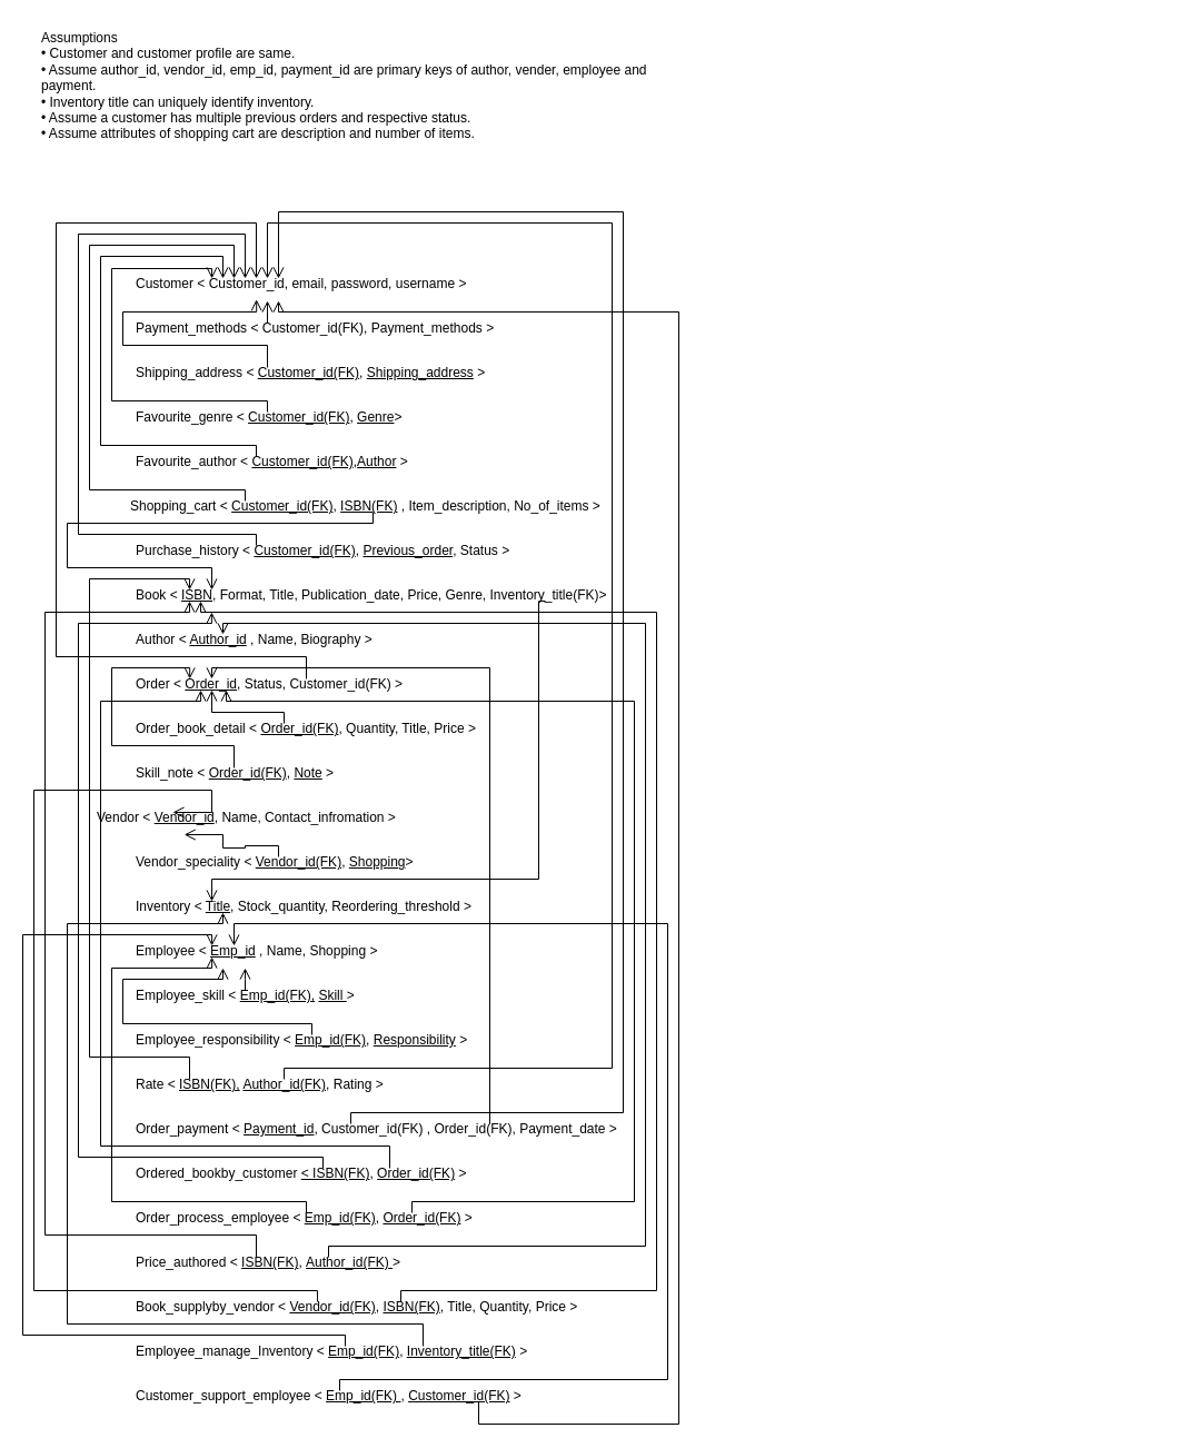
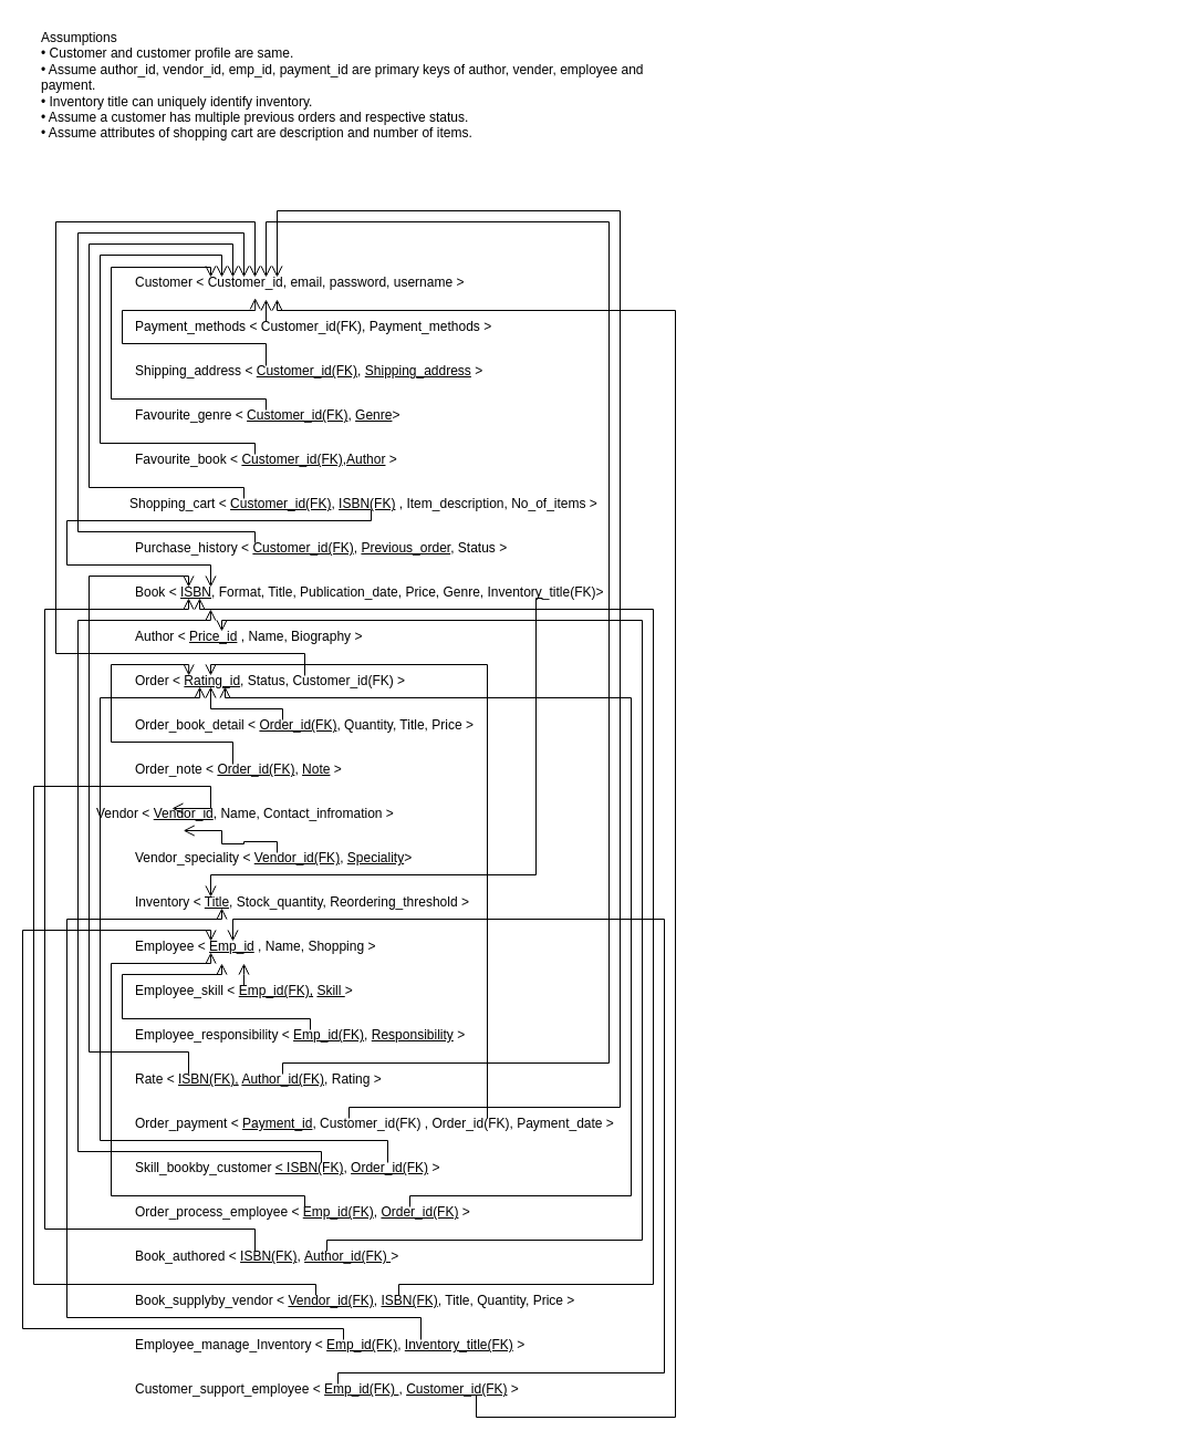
- <mxCell id="13" value="&lt;p style=&quot;&quot; class=&quot;MsoNormal&quot;&gt;Favourite_author &amp;lt; &lt;u&gt;Customer_id(FK)&lt;/u&gt;,&lt;u style=&quot;background-color: initial;&quot;&gt;Author&lt;/u&gt;&lt;span style=&quot;background-color: initial;&quot;&gt; &amp;gt;&lt;/span&gt;&lt;br&gt;&lt;/p&gt;" style="text;html=1;strokeColor=none;fillColor=none;align=left;verticalAlign=middle;whiteSpace=wrap;rounded=1;" parent="1" vertex="1"><mxGeometry x="120" y="400" width="320" height="30" as="geometry" /></mxCell>
+ <mxCell id="13" value="&lt;p style=&quot;&quot; class=&quot;MsoNormal&quot;&gt;Favourite_book &amp;lt; &lt;u&gt;Customer_id(FK)&lt;/u&gt;,&lt;u style=&quot;background-color: initial;&quot;&gt;Author&lt;/u&gt;&lt;span style=&quot;background-color: initial;&quot;&gt; &amp;gt;&lt;/span&gt;&lt;br&gt;&lt;/p&gt;" style="text;html=1;strokeColor=none;fillColor=none;align=left;verticalAlign=middle;whiteSpace=wrap;rounded=1;" parent="1" vertex="1"><mxGeometry x="120" y="400" width="320" height="30" as="geometry" /></mxCell>
- <mxCell id="9" value="&lt;p style=&quot;text-align:justify&quot; class=&quot;MsoNormal&quot;&gt;Author &amp;lt; &lt;u&gt;Author_id&lt;/u&gt; , Name, Biography &amp;gt;&amp;nbsp;&lt;/p&gt;" style="text;html=1;strokeColor=none;fillColor=none;align=left;verticalAlign=middle;whiteSpace=wrap;rounded=1;" parent="1" vertex="1"><mxGeometry x="120" y="560" width="340" height="30" as="geometry" /></mxCell>
+ <mxCell id="9" value="&lt;p style=&quot;text-align:justify&quot; class=&quot;MsoNormal&quot;&gt;Author &amp;lt; &lt;u&gt;Price_id&lt;/u&gt; , Name, Biography &amp;gt;&amp;nbsp;&lt;/p&gt;" style="text;html=1;strokeColor=none;fillColor=none;align=left;verticalAlign=middle;whiteSpace=wrap;rounded=1;" parent="1" vertex="1"><mxGeometry x="120" y="560" width="340" height="30" as="geometry" /></mxCell>
- <mxCell id="8" value="&lt;p style=&quot;&quot; class=&quot;MsoNormal&quot;&gt;Order &amp;lt; &lt;u&gt;Order_id&lt;/u&gt;, Status, Customer_id(FK) &amp;gt;&lt;/p&gt;" style="text;html=1;strokeColor=none;fillColor=none;align=left;verticalAlign=middle;whiteSpace=wrap;rounded=1;" parent="1" vertex="1"><mxGeometry x="120" y="600" width="330" height="30" as="geometry" /></mxCell>
+ <mxCell id="8" value="&lt;p style=&quot;&quot; class=&quot;MsoNormal&quot;&gt;Order &amp;lt; &lt;u&gt;Rating_id&lt;/u&gt;, Status, Customer_id(FK) &amp;gt;&lt;/p&gt;" style="text;html=1;strokeColor=none;fillColor=none;align=left;verticalAlign=middle;whiteSpace=wrap;rounded=1;" parent="1" vertex="1"><mxGeometry x="120" y="600" width="330" height="30" as="geometry" /></mxCell>
- <mxCell id="6" value="&lt;p style=&quot;text-align:justify&quot; class=&quot;MsoNormal&quot;&gt;Skill_note &amp;lt; &lt;u&gt;Order_id(FK)&lt;/u&gt;,&amp;nbsp;&lt;u&gt;Note&lt;/u&gt; &amp;gt;&lt;/p&gt;" style="text;html=1;strokeColor=none;fillColor=none;align=left;verticalAlign=middle;whiteSpace=wrap;rounded=1;" parent="1" vertex="1"><mxGeometry x="120" y="680" width="320" height="30" as="geometry" /></mxCell>
+ <mxCell id="6" value="&lt;p style=&quot;text-align:justify&quot; class=&quot;MsoNormal&quot;&gt;Order_note &amp;lt; &lt;u&gt;Order_id(FK)&lt;/u&gt;,&amp;nbsp;&lt;u&gt;Note&lt;/u&gt; &amp;gt;&lt;/p&gt;" style="text;html=1;strokeColor=none;fillColor=none;align=left;verticalAlign=middle;whiteSpace=wrap;rounded=1;" parent="1" vertex="1"><mxGeometry x="120" y="680" width="320" height="30" as="geometry" /></mxCell>
- <mxCell id="24" value="&lt;p style=&quot;&quot; class=&quot;MsoNormal&quot;&gt;Vendor_speciality &amp;lt; &lt;u&gt;Vendor_id(FK)&lt;/u&gt;,&amp;nbsp;&lt;u&gt;Shopping&lt;/u&gt;&amp;gt;&lt;/p&gt;" style="text;html=1;strokeColor=none;fillColor=none;align=left;verticalAlign=middle;whiteSpace=wrap;rounded=1;" parent="1" vertex="1"><mxGeometry x="120" y="760" width="310" height="30" as="geometry" /></mxCell>
+ <mxCell id="24" value="&lt;p style=&quot;&quot; class=&quot;MsoNormal&quot;&gt;Vendor_speciality &amp;lt; &lt;u&gt;Vendor_id(FK)&lt;/u&gt;,&amp;nbsp;&lt;u&gt;Speciality&lt;/u&gt;&amp;gt;&lt;/p&gt;" style="text;html=1;strokeColor=none;fillColor=none;align=left;verticalAlign=middle;whiteSpace=wrap;rounded=1;" parent="1" vertex="1"><mxGeometry x="120" y="760" width="310" height="30" as="geometry" /></mxCell>
- <mxCell id="18" value="&lt;p style=&quot;&quot; class=&quot;MsoNormal&quot;&gt;Ordered_bookby_customer &lt;u&gt;&amp;lt; ISBN(FK)&lt;/u&gt;, &lt;u&gt;Order_id(FK)&lt;/u&gt; &amp;gt;&lt;/p&gt;" style="text;html=1;strokeColor=none;fillColor=none;align=left;verticalAlign=middle;whiteSpace=wrap;rounded=1;" parent="1" vertex="1"><mxGeometry x="120" y="1040" width="420" height="30" as="geometry" /></mxCell>
+ <mxCell id="18" value="&lt;p style=&quot;&quot; class=&quot;MsoNormal&quot;&gt;Skill_bookby_customer &lt;u&gt;&amp;lt; ISBN(FK)&lt;/u&gt;, &lt;u&gt;Order_id(FK)&lt;/u&gt; &amp;gt;&lt;/p&gt;" style="text;html=1;strokeColor=none;fillColor=none;align=left;verticalAlign=middle;whiteSpace=wrap;rounded=1;" parent="1" vertex="1"><mxGeometry x="120" y="1040" width="420" height="30" as="geometry" /></mxCell>
- <mxCell id="16" value="&lt;p style=&quot;&quot; class=&quot;MsoNormal&quot;&gt;Price_authored &amp;lt; &lt;u&gt;ISBN(FK)&lt;/u&gt;,&amp;nbsp;&lt;u&gt;Author_id(FK) &lt;/u&gt;&amp;gt;&lt;/p&gt;" style="text;html=1;strokeColor=none;fillColor=none;align=left;verticalAlign=middle;whiteSpace=wrap;rounded=1;" parent="1" vertex="1"><mxGeometry x="120" y="1120" width="380" height="30" as="geometry" /></mxCell>
+ <mxCell id="16" value="&lt;p style=&quot;&quot; class=&quot;MsoNormal&quot;&gt;Book_authored &amp;lt; &lt;u&gt;ISBN(FK)&lt;/u&gt;,&amp;nbsp;&lt;u&gt;Author_id(FK) &lt;/u&gt;&amp;gt;&lt;/p&gt;" style="text;html=1;strokeColor=none;fillColor=none;align=left;verticalAlign=middle;whiteSpace=wrap;rounded=1;" parent="1" vertex="1"><mxGeometry x="120" y="1120" width="380" height="30" as="geometry" /></mxCell>
